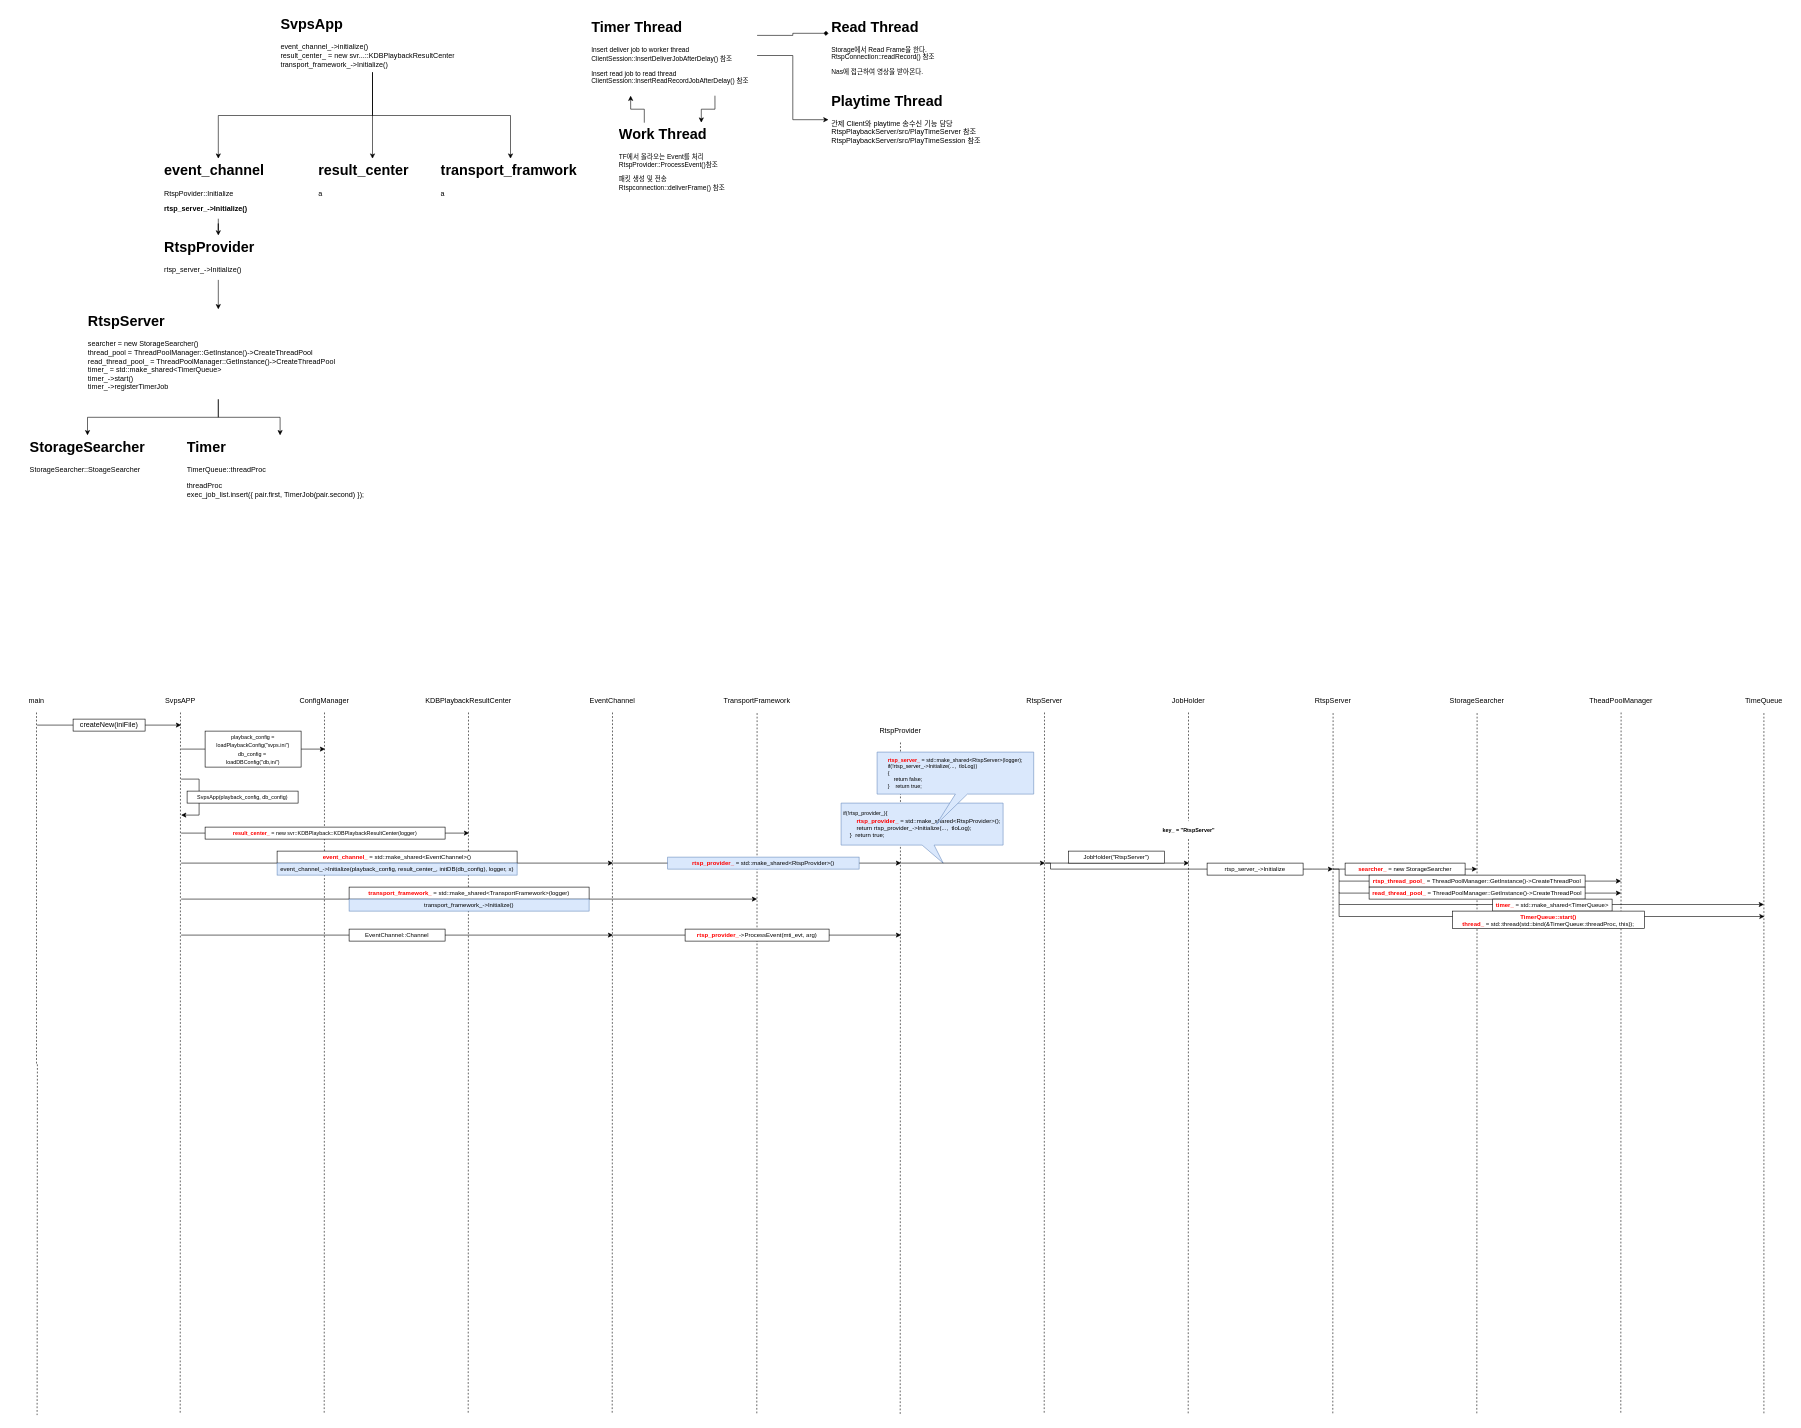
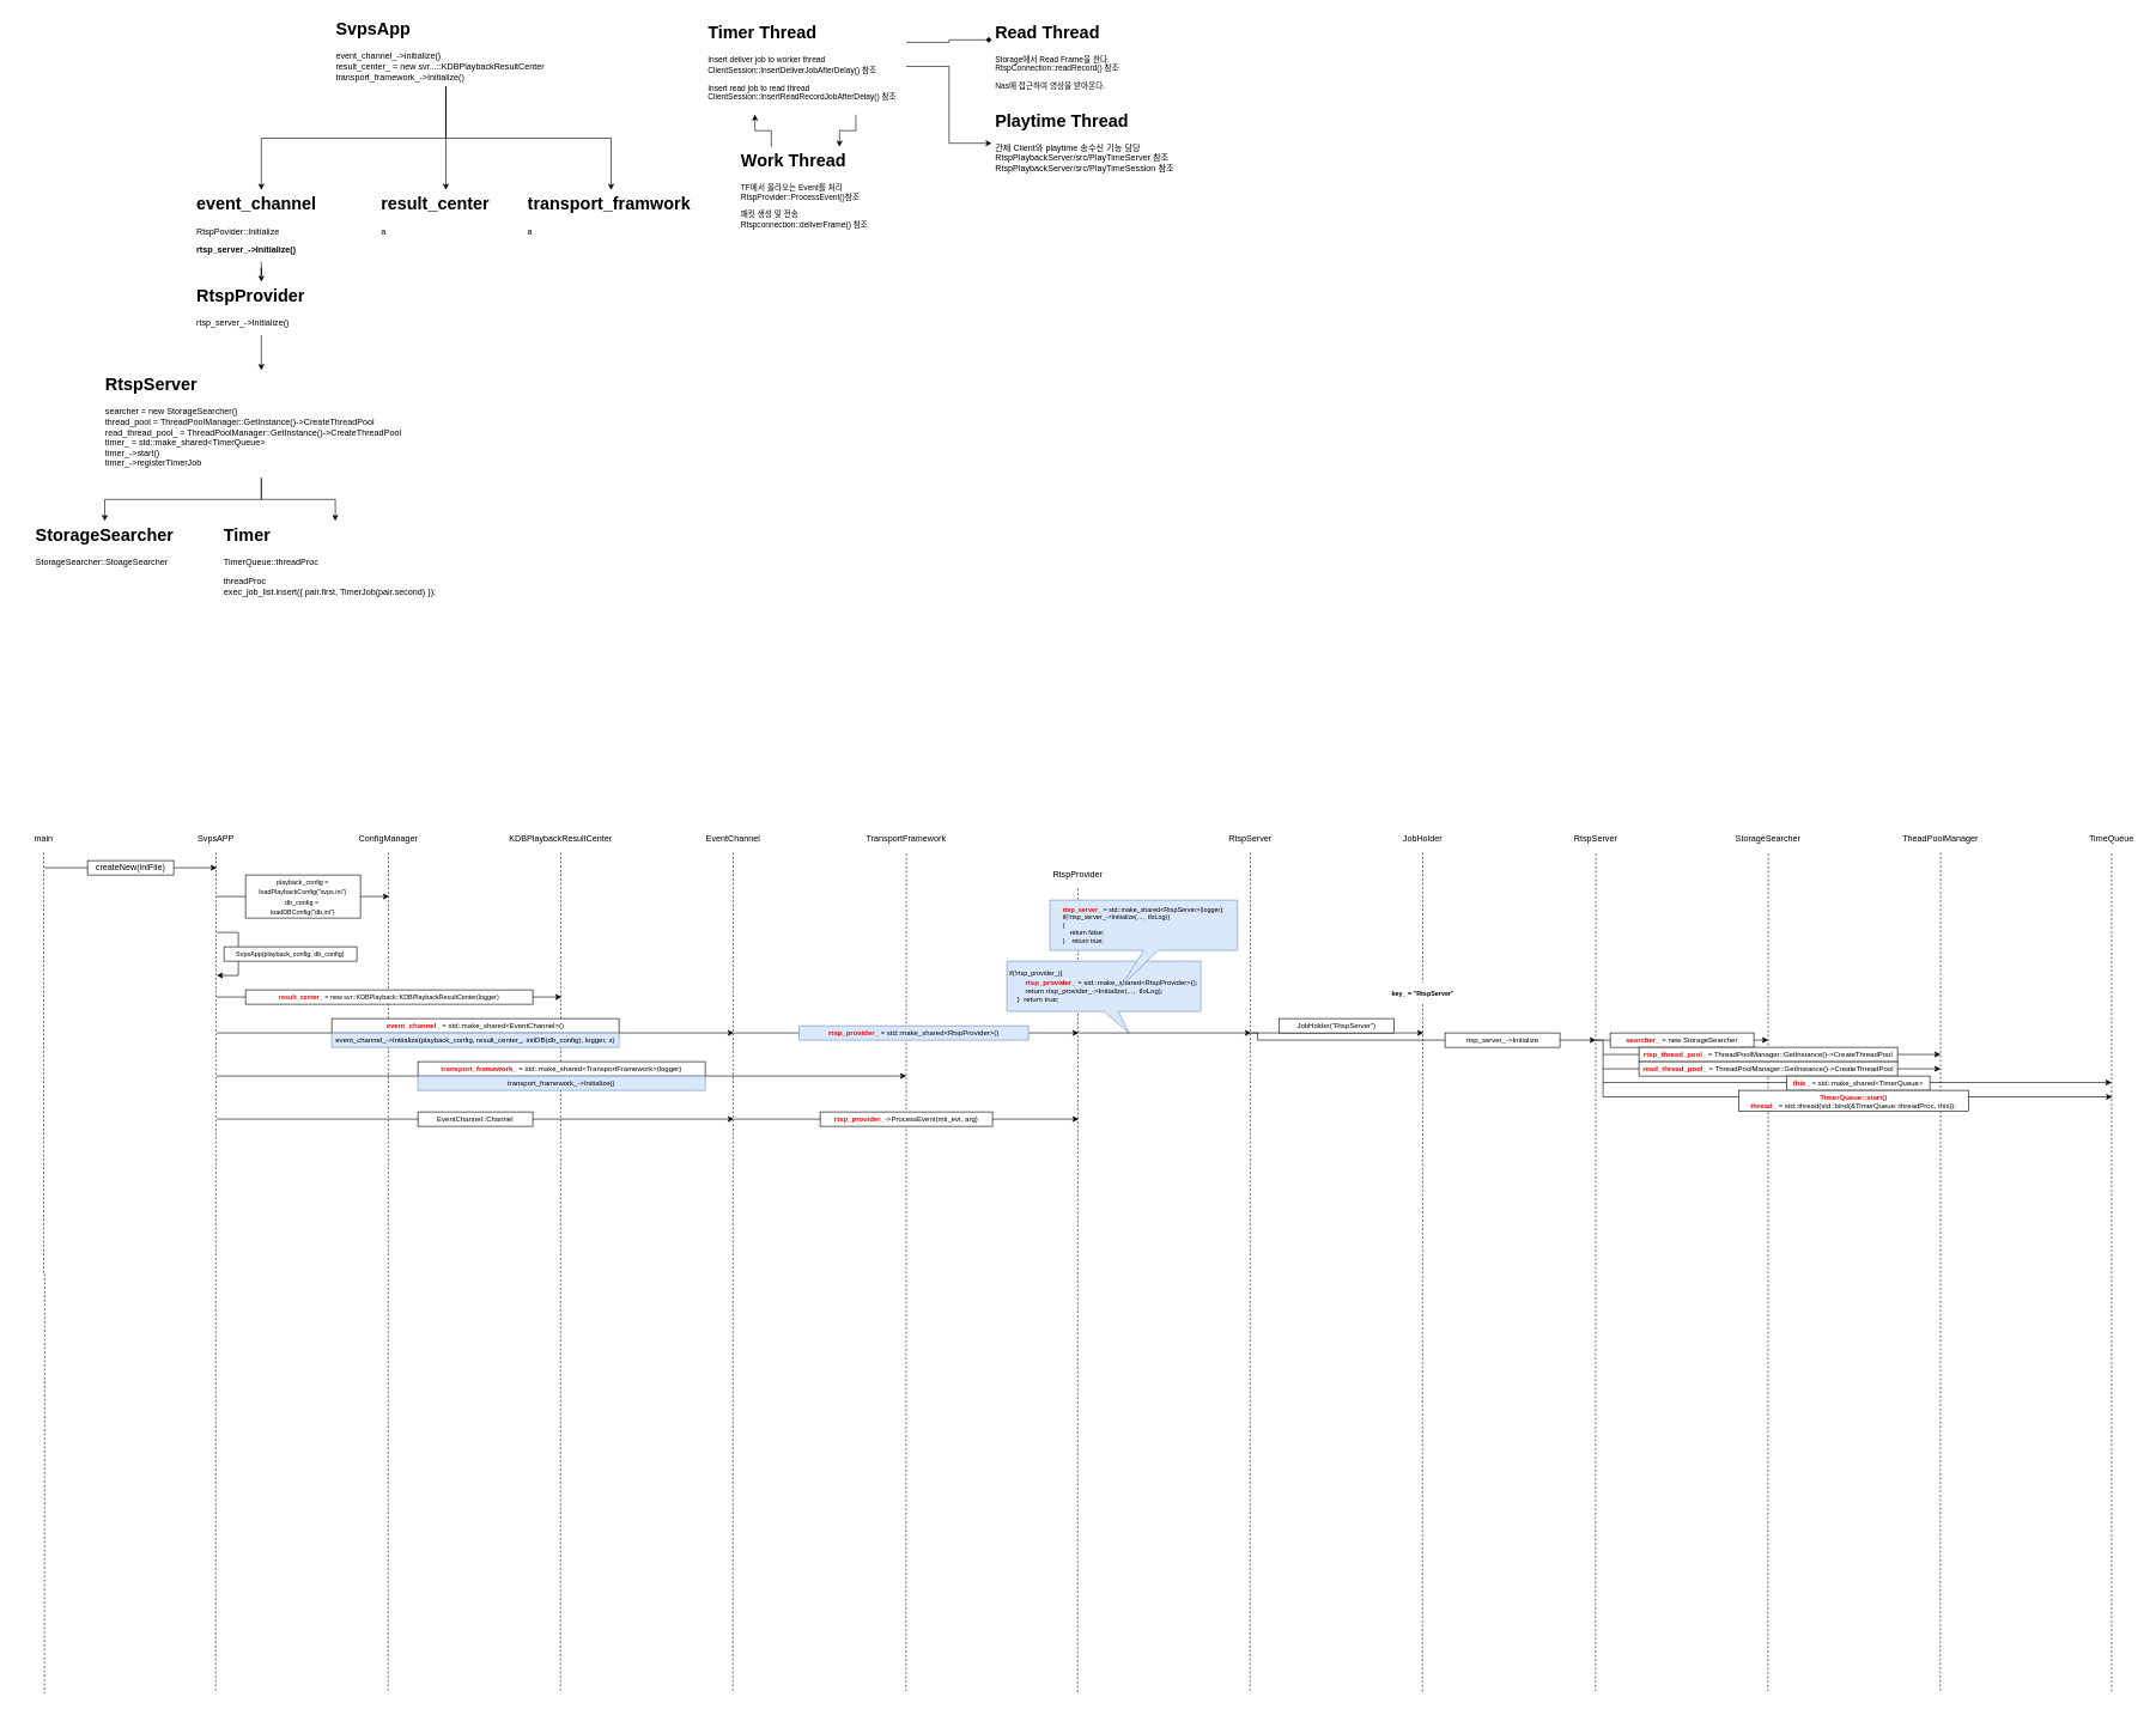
- <mxCell id="89" value="&lt;font size=&quot;1&quot;&gt;&lt;font color=&quot;#ff0000&quot;&gt;&lt;b&gt;timer_ &lt;/b&gt;&lt;/font&gt;= std::make_shared&amp;lt;TimerQueue&amp;gt;&lt;/font&gt;" style="rounded=0;whiteSpace=wrap;html=1;fontSize=9;fontColor=#000000;" vertex="1" parent="1"><mxGeometry x="2487" y="1498" width="199" height="20" as="geometry" /></mxCell>
+ <mxCell id="89" value="&lt;font size=&quot;1&quot;&gt;&lt;font color=&quot;#ff0000&quot;&gt;&lt;b&gt;this_ &lt;/b&gt;&lt;/font&gt;= std::make_shared&amp;lt;TimerQueue&amp;gt;&lt;/font&gt;" style="rounded=0;whiteSpace=wrap;html=1;fontSize=9;fontColor=#000000;" vertex="1" parent="1"><mxGeometry x="2487" y="1498" width="199" height="20" as="geometry" /></mxCell>
